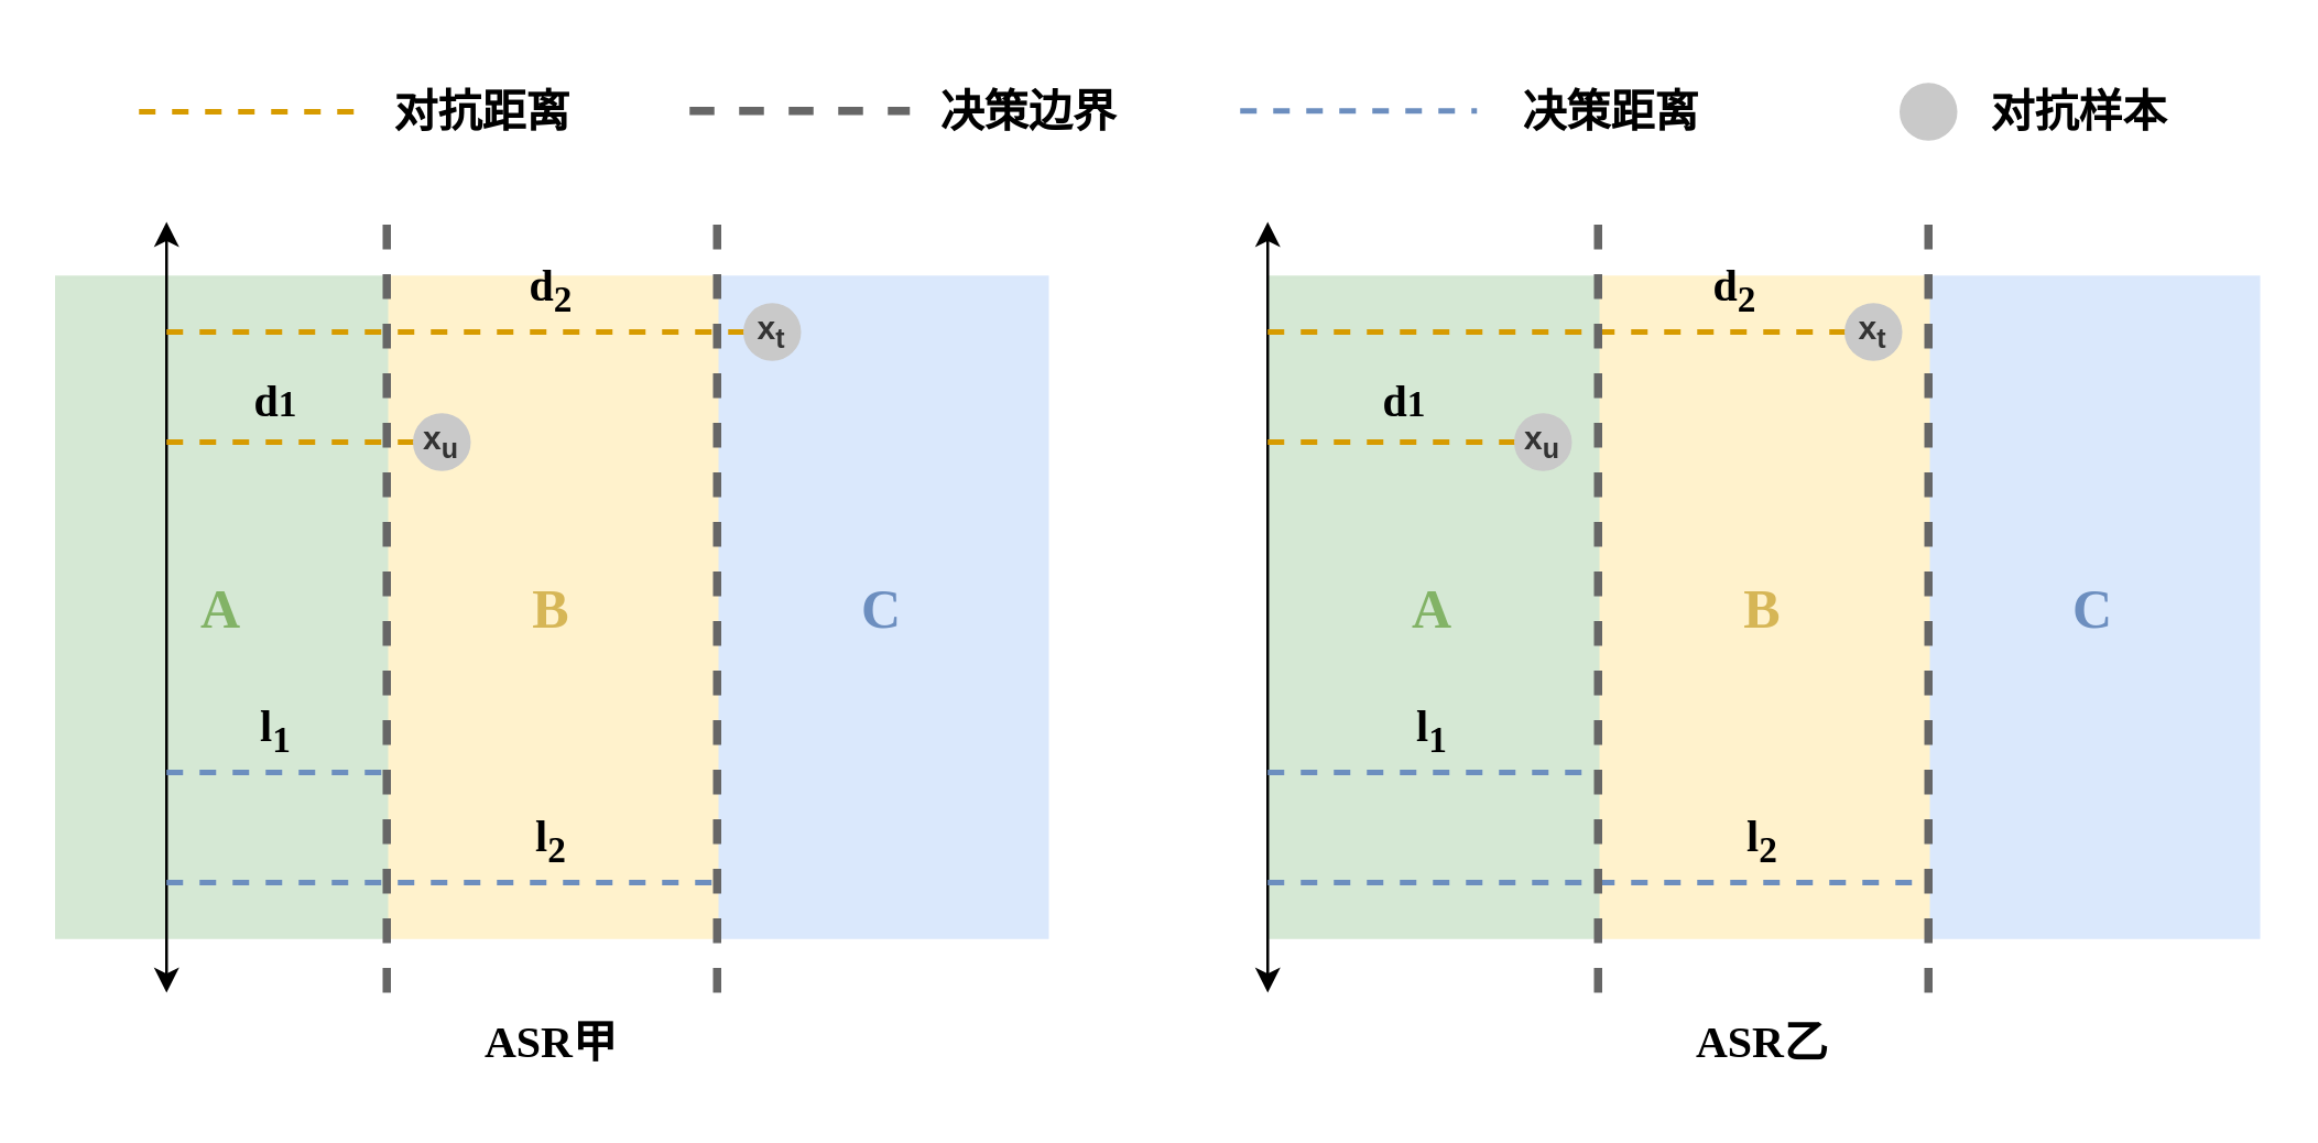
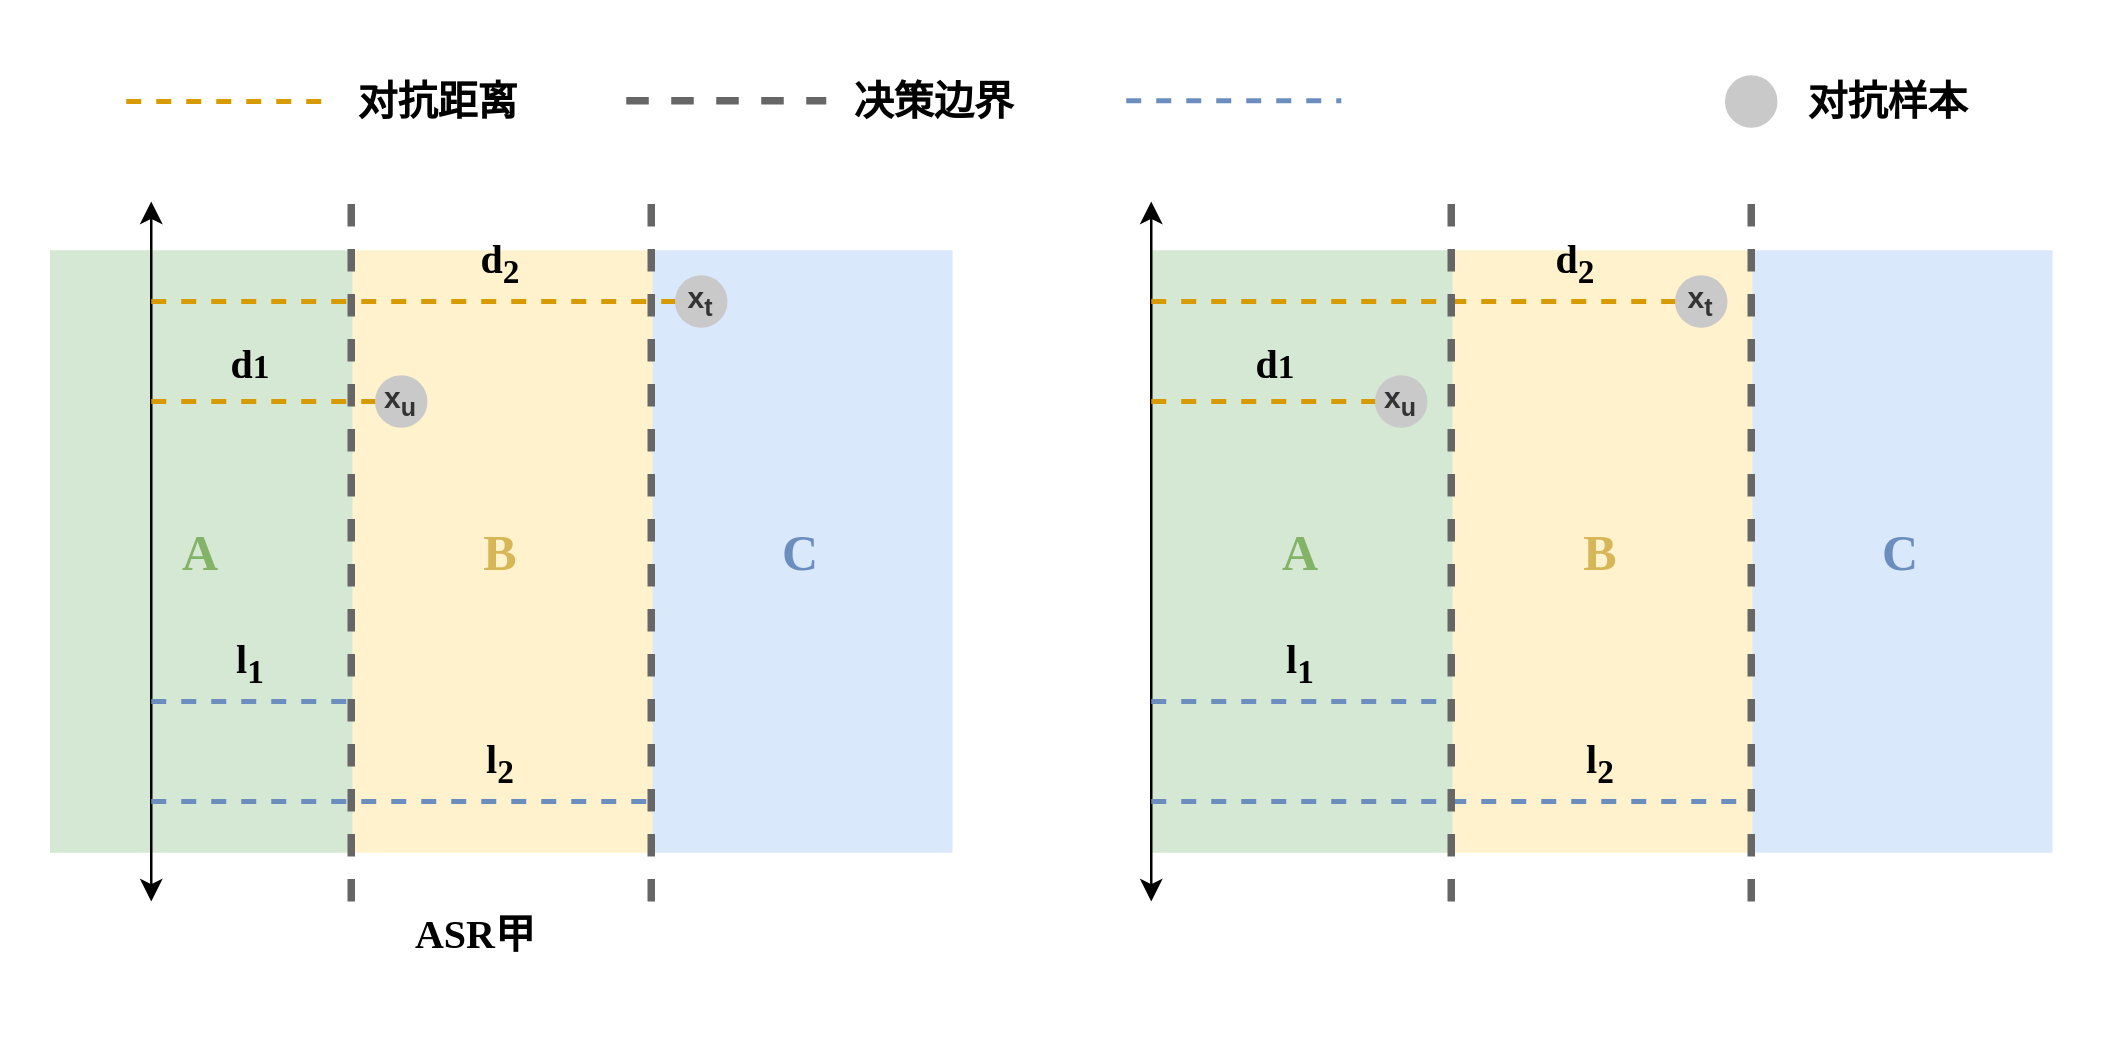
- <mxCell id="41" value="&lt;font style=&quot;font-size: 16px;&quot; face=&quot;Times New Roman&quot;&gt;&lt;b&gt;决策距离&lt;/b&gt;&lt;/font&gt;" style="text;html=1;align=center;verticalAlign=middle;whiteSpace=wrap;rounded=0;" vertex="1" parent="1"><mxGeometry x="550" y="20" width="70" height="40" as="geometry" /></mxCell>
- <mxCell id="26" value="&lt;font face=&quot;Times New Roman&quot; style=&quot;font-size: 16px;&quot;&gt;&lt;b&gt;ASR甲&lt;/b&gt;&lt;/font&gt;" style="text;html=1;align=center;verticalAlign=middle;whiteSpace=wrap;rounded=0;" vertex="1" parent="1"><mxGeometry x="170" y="363" width="60" height="30" as="geometry" /></mxCell>
+ <mxCell id="26" value="&lt;font face=&quot;Times New Roman&quot; style=&quot;font-size: 16px;&quot;&gt;&lt;b&gt;ASR甲&lt;/b&gt;&lt;/font&gt;" style="text;html=1;align=center;verticalAlign=middle;whiteSpace=wrap;rounded=0;" vertex="1" parent="1"><mxGeometry x="160" y="358" width="60" height="30" as="geometry" /></mxCell>
- <mxCell id="27" value="&lt;font face=&quot;Times New Roman&quot; style=&quot;font-size: 16px;&quot;&gt;&lt;b&gt;ASR乙&lt;/b&gt;&lt;/font&gt;" style="text;html=1;align=center;verticalAlign=middle;whiteSpace=wrap;rounded=0;" vertex="1" parent="1"><mxGeometry x="610" y="363" width="60" height="30" as="geometry" /></mxCell>
